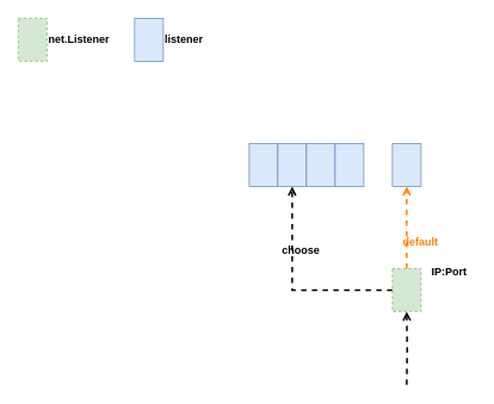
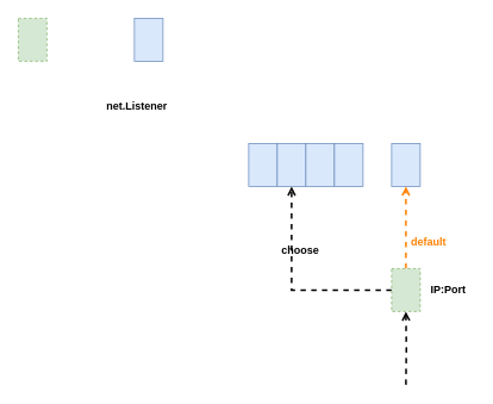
- <mxCell id="6" value="&lt;font style=&quot;font-size: 12px;&quot;&gt;&lt;b style=&quot;font-size: 12px;&quot;&gt;net.Listener&lt;/b&gt;&lt;/font&gt;" style="text;html=1;align=left;verticalAlign=middle;resizable=0;points=[];autosize=1;fontSize=12;fontColor=#000000;" vertex="1" parent="1"><mxGeometry x="52" y="34" width="80" height="20" as="geometry" /></mxCell>
+ <mxCell id="6" value="&lt;font style=&quot;font-size: 12px;&quot;&gt;&lt;b style=&quot;font-size: 12px;&quot;&gt;net.Listener&lt;/b&gt;&lt;/font&gt;" style="text;html=1;align=left;verticalAlign=middle;resizable=0;points=[];autosize=1;fontSize=12;fontColor=#000000;" vertex="1" parent="1"><mxGeometry x="117" y="109" width="80" height="20" as="geometry" /></mxCell>
- <mxCell id="9" value="&lt;b&gt;listener&lt;/b&gt;" style="text;html=1;align=left;verticalAlign=middle;resizable=0;points=[];autosize=1;fontSize=12;fontColor=#000000;" vertex="1" parent="1"><mxGeometry x="182" y="34" width="60" height="20" as="geometry" /></mxCell>
- <mxCell id="16" value="&lt;b&gt;default&lt;/b&gt;" style="text;html=1;align=left;verticalAlign=middle;resizable=0;points=[];autosize=1;fontSize=12;fontColor=#FF8000;strokeColor=none;" vertex="1" parent="1"><mxGeometry x="448" y="260" width="50" height="20" as="geometry" /></mxCell>
+ <mxCell id="16" value="&lt;b&gt;default&lt;/b&gt;" style="text;html=1;align=left;verticalAlign=middle;resizable=0;points=[];autosize=1;fontSize=12;fontColor=#FF8000;strokeColor=none;" vertex="1" parent="1"><mxGeometry x="458" y="260" width="50" height="20" as="geometry" /></mxCell>
- <mxCell id="17" value="&lt;b&gt;IP:Port&lt;/b&gt;" style="text;html=1;align=left;verticalAlign=middle;resizable=0;points=[];autosize=1;fontSize=12;fontColor=#000000;" vertex="1" parent="1"><mxGeometry x="480" y="294" width="50" height="20" as="geometry" /></mxCell>
+ <mxCell id="17" value="&lt;b&gt;IP:Port&lt;/b&gt;" style="text;html=1;align=left;verticalAlign=middle;resizable=0;points=[];autosize=1;fontSize=12;fontColor=#000000;" vertex="1" parent="1"><mxGeometry x="480" y="314" width="50" height="20" as="geometry" /></mxCell>
